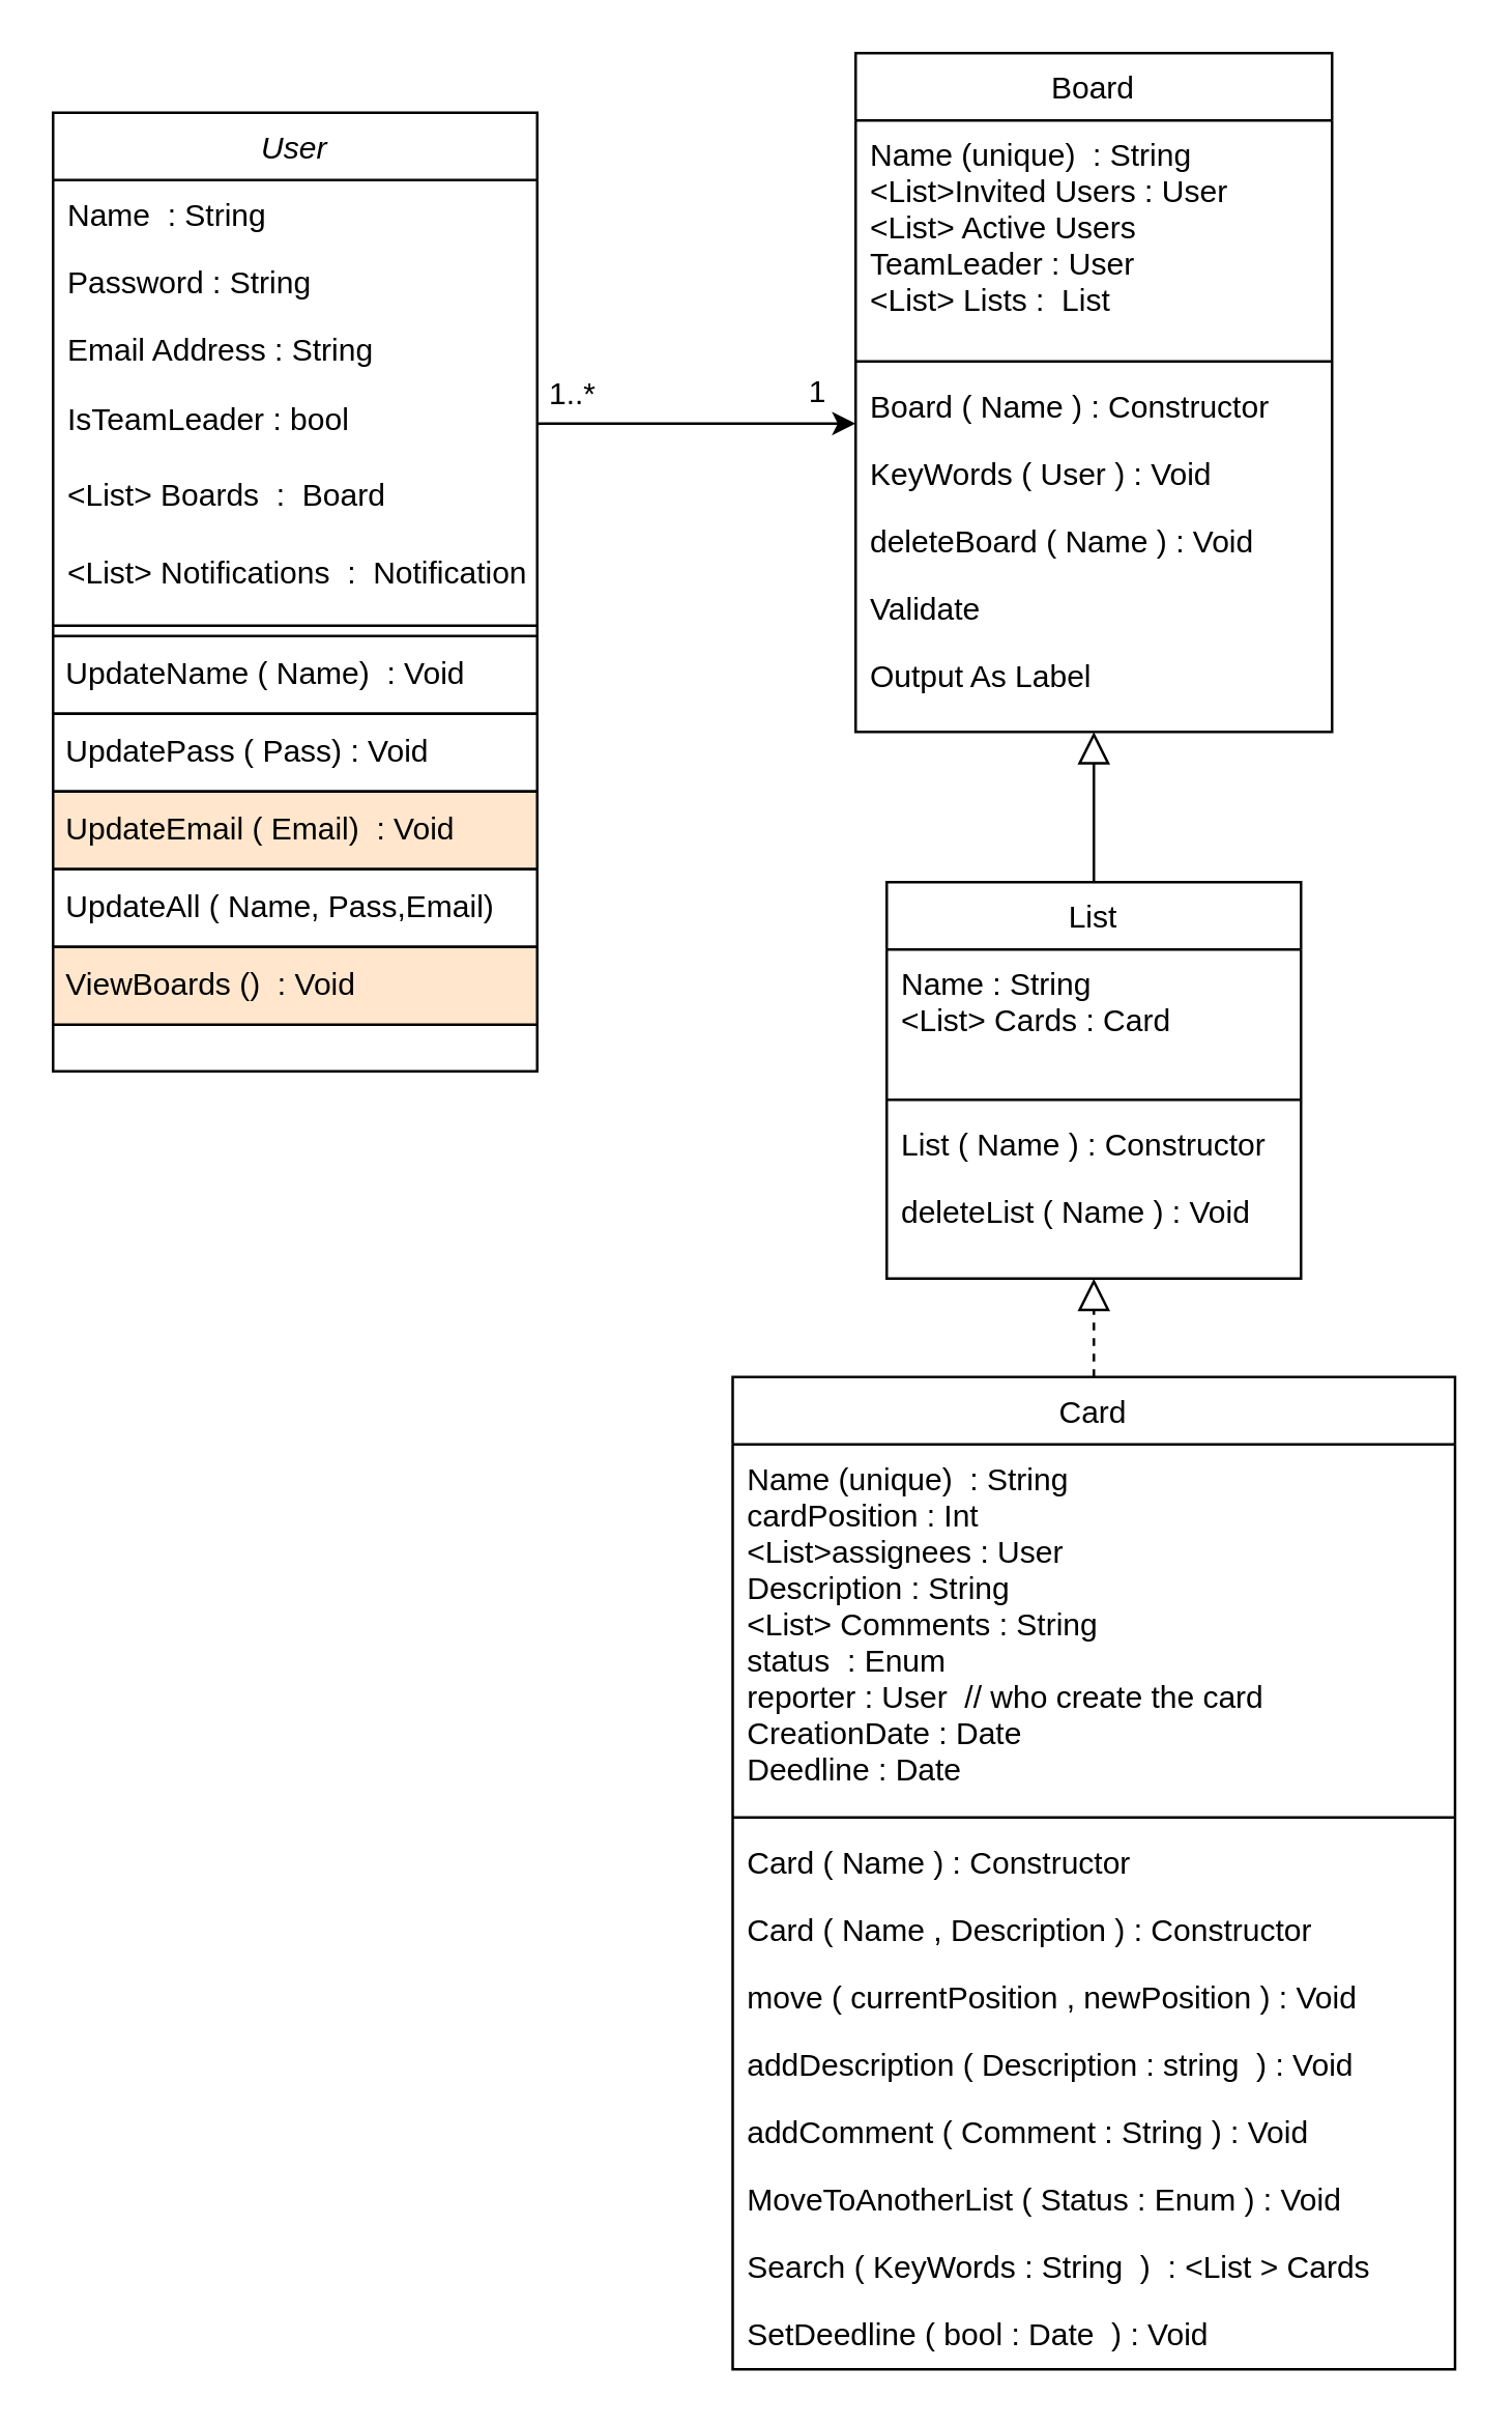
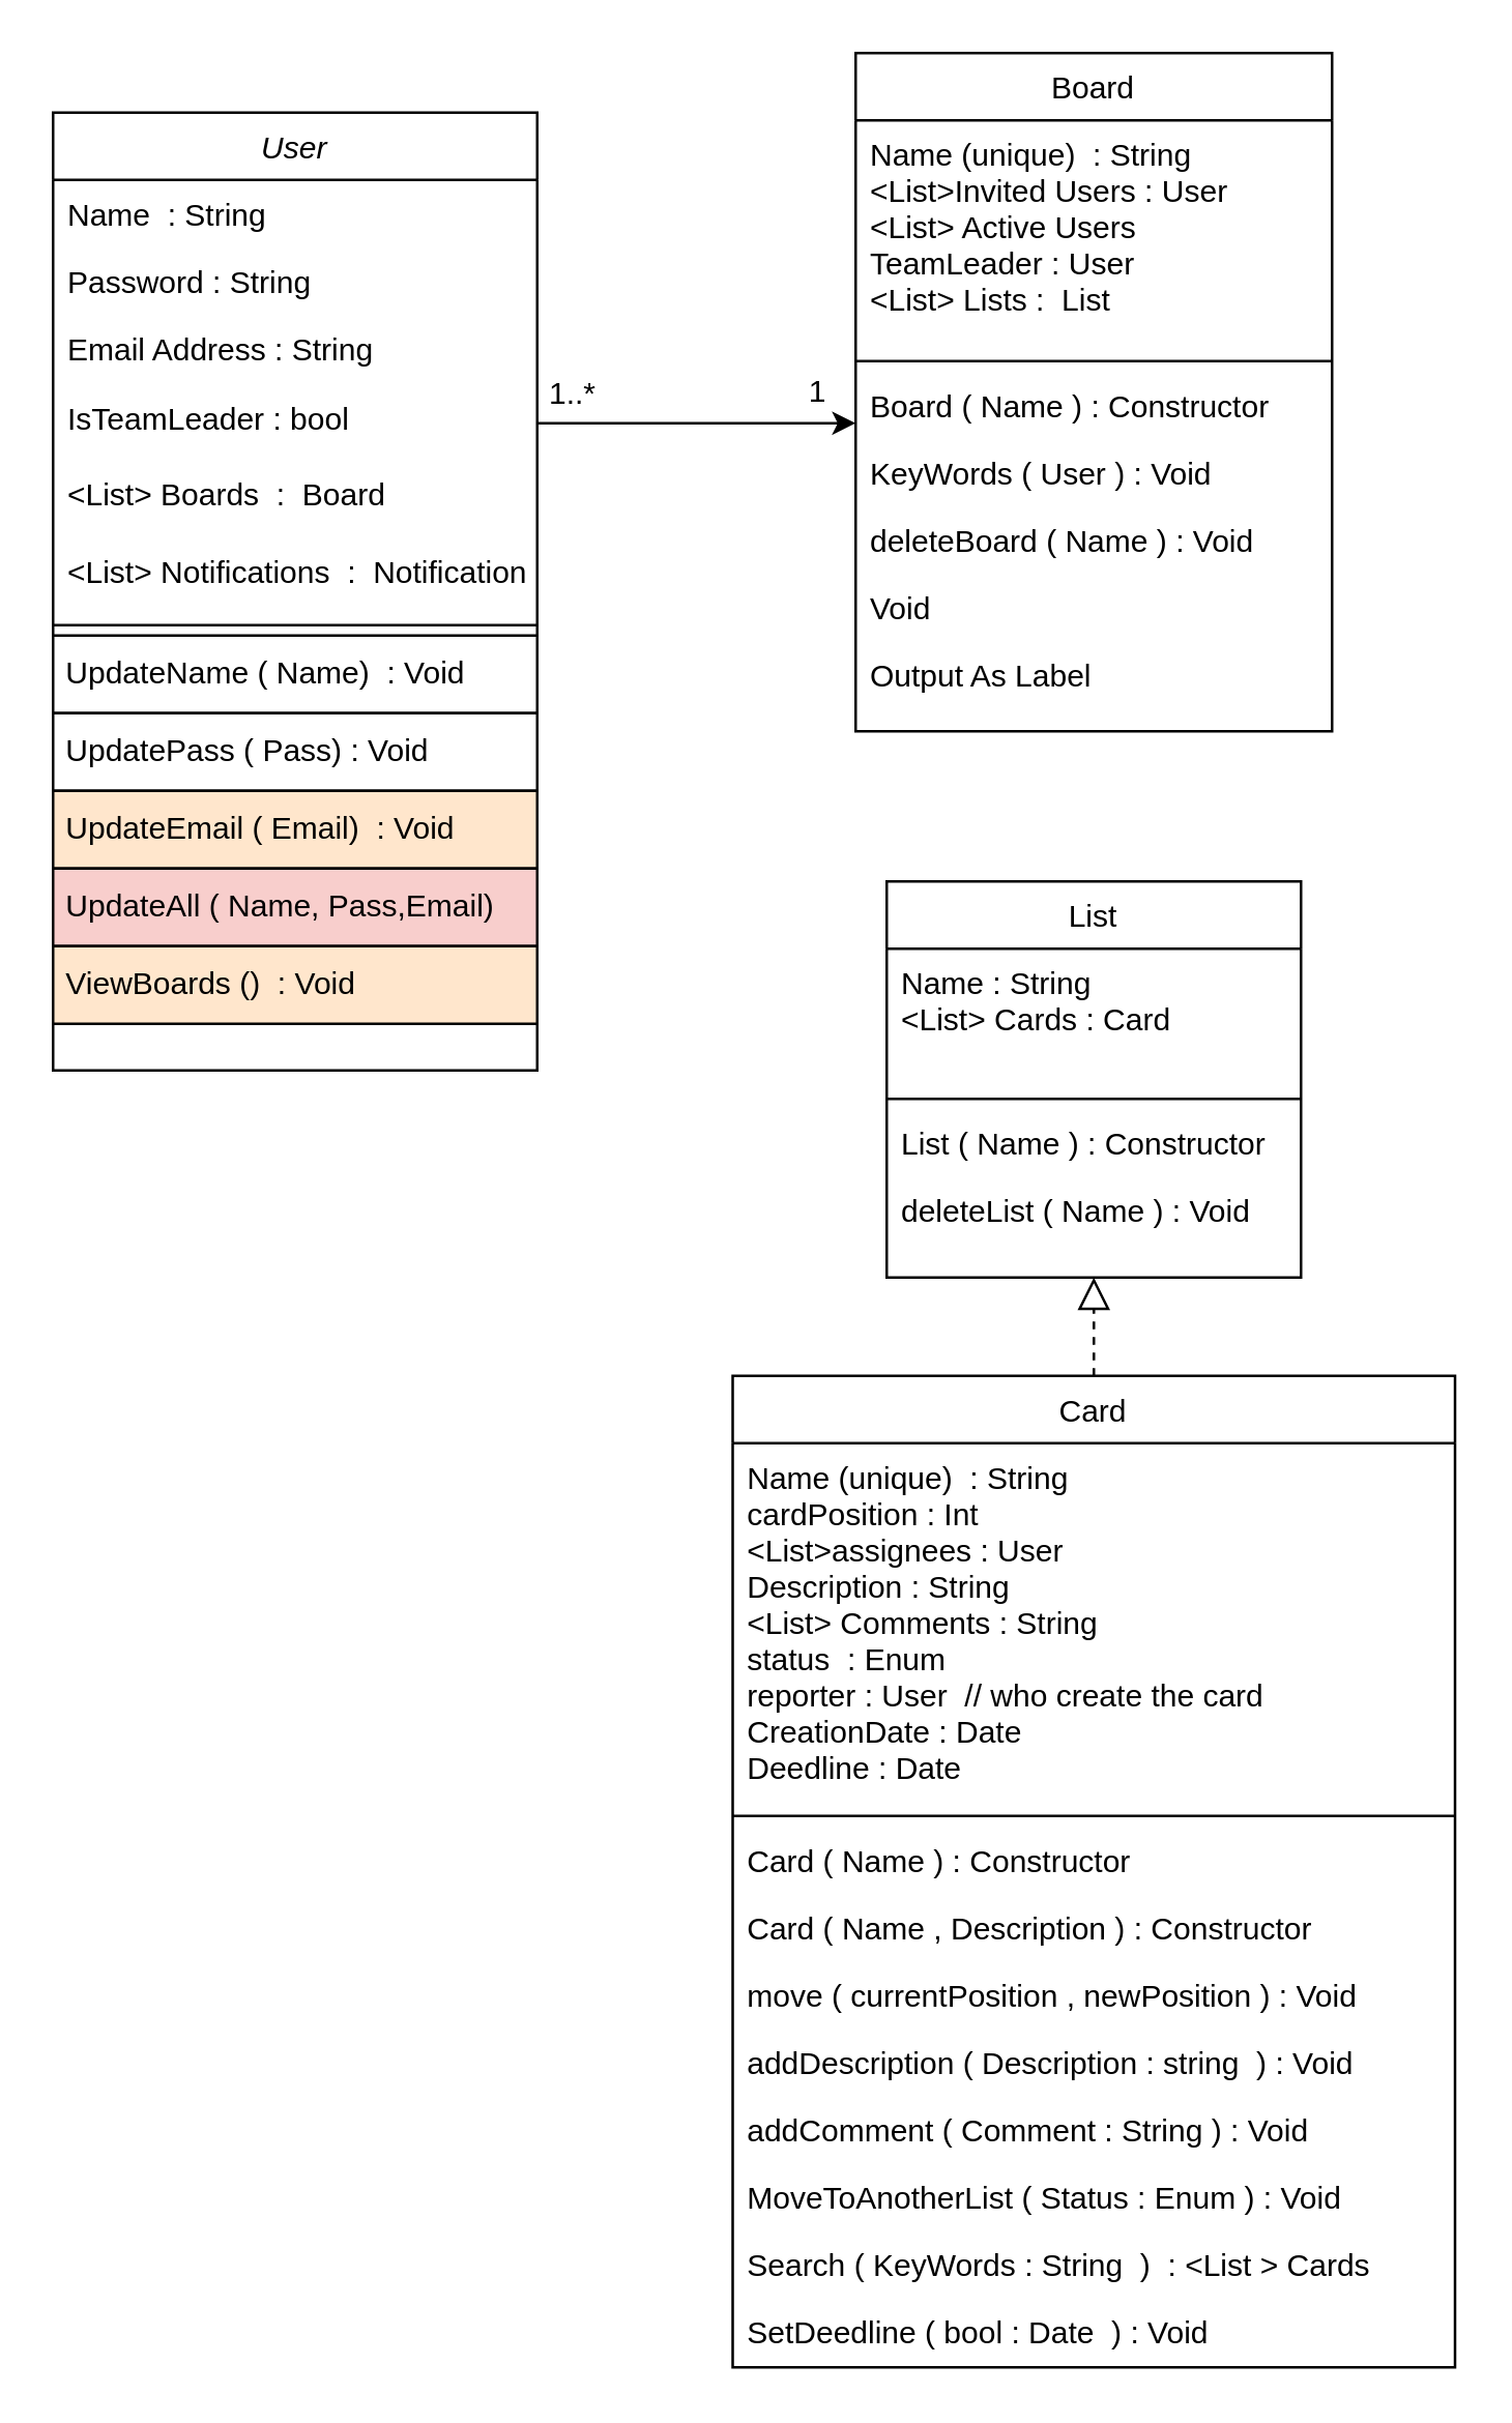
- <mxCell id="27" value="Validate" style="text;align=left;verticalAlign=top;spacingLeft=4;spacingRight=4;overflow=hidden;rotatable=0;points=[[0,0.5],[1,0.5]];portConstraint=eastwest;labelBackgroundColor=none;" parent="21" vertex="1"><mxGeometry y="201" width="184" height="26" as="geometry" /></mxCell>
+ <mxCell id="27" value="Void" style="text;align=left;verticalAlign=top;spacingLeft=4;spacingRight=4;overflow=hidden;rotatable=0;points=[[0,0.5],[1,0.5]];portConstraint=eastwest;labelBackgroundColor=none;" parent="21" vertex="1"><mxGeometry y="201" width="184" height="26" as="geometry" /></mxCell>
- <mxCell id="20" value="" style="endArrow=block;endSize=10;endFill=0;shadow=0;strokeWidth=1;rounded=0;edgeStyle=elbowEdgeStyle;elbow=vertical;labelBackgroundColor=none;fontColor=default;entryX=0.5;entryY=1;entryDx=0;entryDy=0;exitX=0.5;exitY=0;exitDx=0;exitDy=0;" parent="1" source="15" target="21" edge="1"><mxGeometry width="160" relative="1" as="geometry"><mxPoint x="476" y="467" as="sourcePoint" /><mxPoint x="478" y="396" as="targetPoint" /><Array as="points"><mxPoint x="422" y="300" /></Array></mxGeometry></mxCell>
- <mxCell id="13" value="&amp;nbsp;UpdateAll ( Name, Pass,Email)" style="whiteSpace=wrap;html=1;align=left;" vertex="1" parent="2"><mxGeometry y="292" width="187" height="30" as="geometry" /></mxCell>
+ <mxCell id="13" value="&amp;nbsp;UpdateAll ( Name, Pass,Email)" style="whiteSpace=wrap;html=1;align=left;fillColor=#f8cecc;" vertex="1" parent="2"><mxGeometry y="292" width="187" height="30" as="geometry" /></mxCell>
